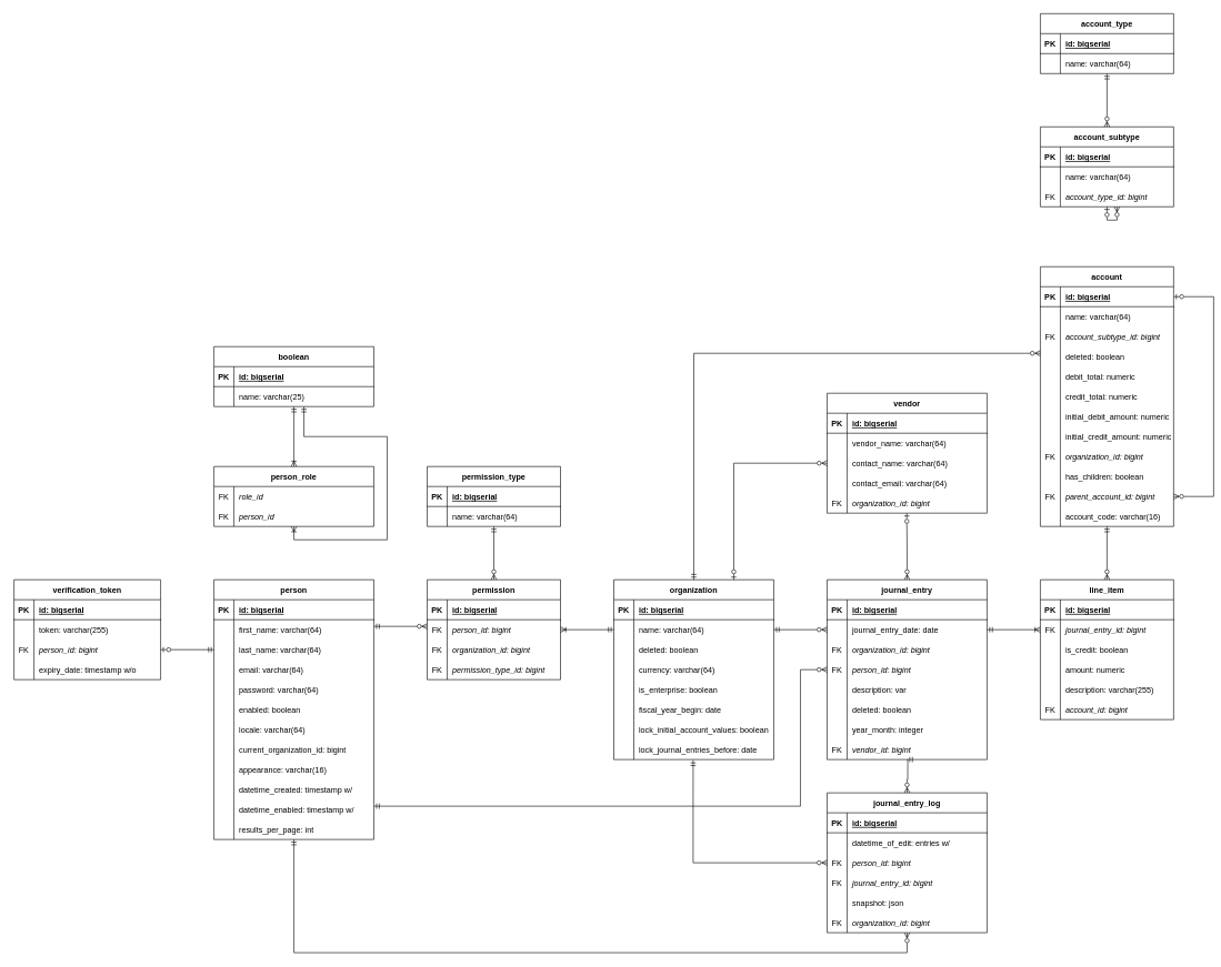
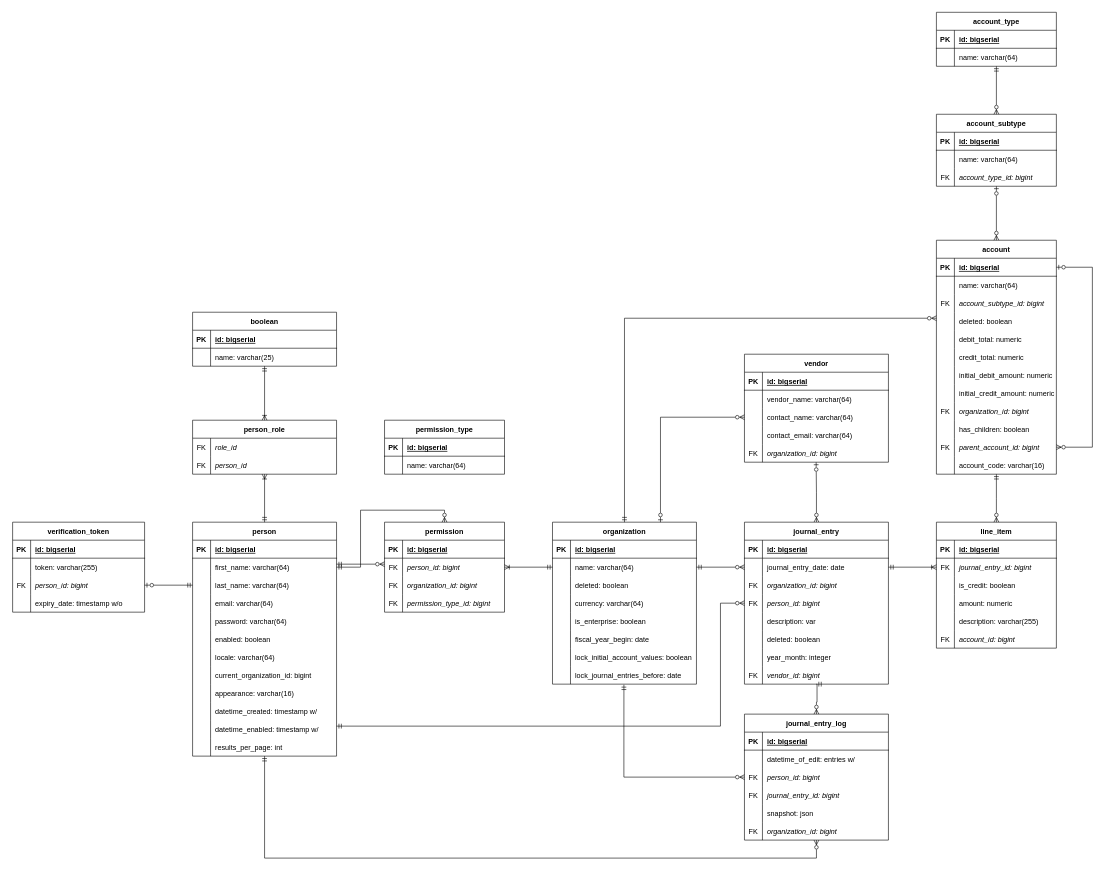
- <mxCell id="232" style="edgeStyle=orthogonalEdgeStyle;rounded=0;orthogonalLoop=1;jettySize=auto;html=1;exitX=0.5;exitY=1;exitDx=0;exitDy=0;startArrow=ERzeroToOne;startFill=0;endArrow=ERzeroToMany;endFill=0;" edge="1" parent="1" source="214" target="223"><mxGeometry relative="1" as="geometry" /></mxCell>
+ <mxCell id="232" style="edgeStyle=orthogonalEdgeStyle;rounded=0;orthogonalLoop=1;jettySize=auto;html=1;exitX=0.5;exitY=1;exitDx=0;exitDy=0;entryX=0.5;entryY=0;entryDx=0;entryDy=0;startArrow=ERzeroToOne;startFill=0;endArrow=ERzeroToMany;endFill=0;" edge="1" parent="1" source="214" target="176"><mxGeometry relative="1" as="geometry" /></mxCell>
- <mxCell id="242" style="edgeStyle=orthogonalEdgeStyle;rounded=0;orthogonalLoop=1;jettySize=auto;html=1;startArrow=ERoneToMany;startFill=0;endArrow=ERmandOne;endFill=0;exitX=0.5;exitY=1;exitDx=0;exitDy=0;" edge="1" parent="1" source="52" target="66"><mxGeometry relative="1" as="geometry"><mxPoint x="430" y="790" as="sourcePoint" /></mxGeometry></mxCell>
+ <mxCell id="242" style="edgeStyle=orthogonalEdgeStyle;rounded=0;orthogonalLoop=1;jettySize=auto;html=1;entryX=0.5;entryY=0;entryDx=0;entryDy=0;startArrow=ERoneToMany;startFill=0;endArrow=ERmandOne;endFill=0;exitX=0.5;exitY=1;exitDx=0;exitDy=0;" edge="1" parent="1" source="52" target="15"><mxGeometry relative="1" as="geometry"><mxPoint x="430" y="790" as="sourcePoint" /></mxGeometry></mxCell>
- <mxCell id="245" style="edgeStyle=orthogonalEdgeStyle;rounded=0;orthogonalLoop=1;jettySize=auto;html=1;exitX=0.5;exitY=0;exitDx=0;exitDy=0;entryX=0.5;entryY=1;entryDx=0;entryDy=0;startArrow=ERzeroToMany;startFill=0;endArrow=ERmandOne;endFill=0;" edge="1" parent="1" source="67" target="80"><mxGeometry relative="1" as="geometry" /></mxCell>
+ <mxCell id="245" style="edgeStyle=orthogonalEdgeStyle;rounded=0;orthogonalLoop=1;jettySize=auto;html=1;exitX=0.5;exitY=0;exitDx=0;exitDy=0;startArrow=ERzeroToMany;startFill=0;endArrow=ERmandOne;endFill=0;" edge="1" parent="1" source="67" target="21"><mxGeometry relative="1" as="geometry" /></mxCell>
